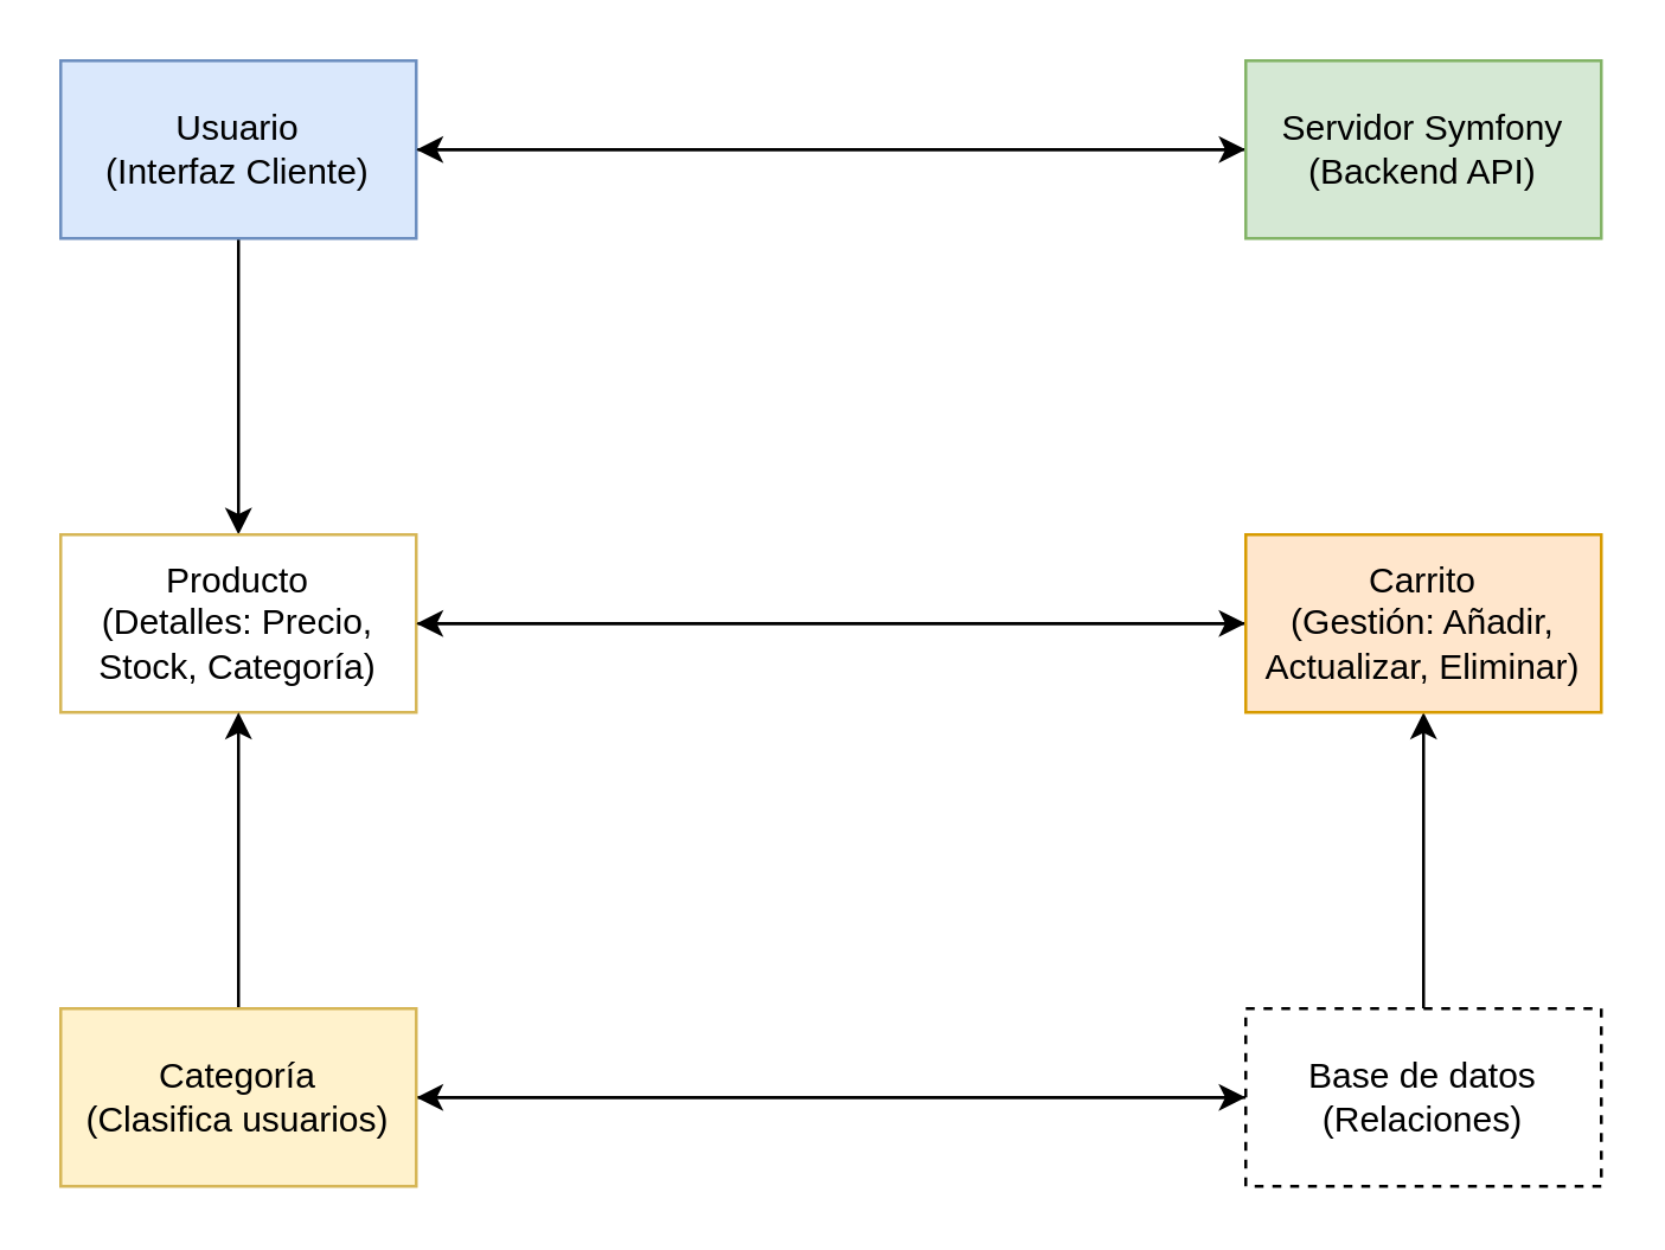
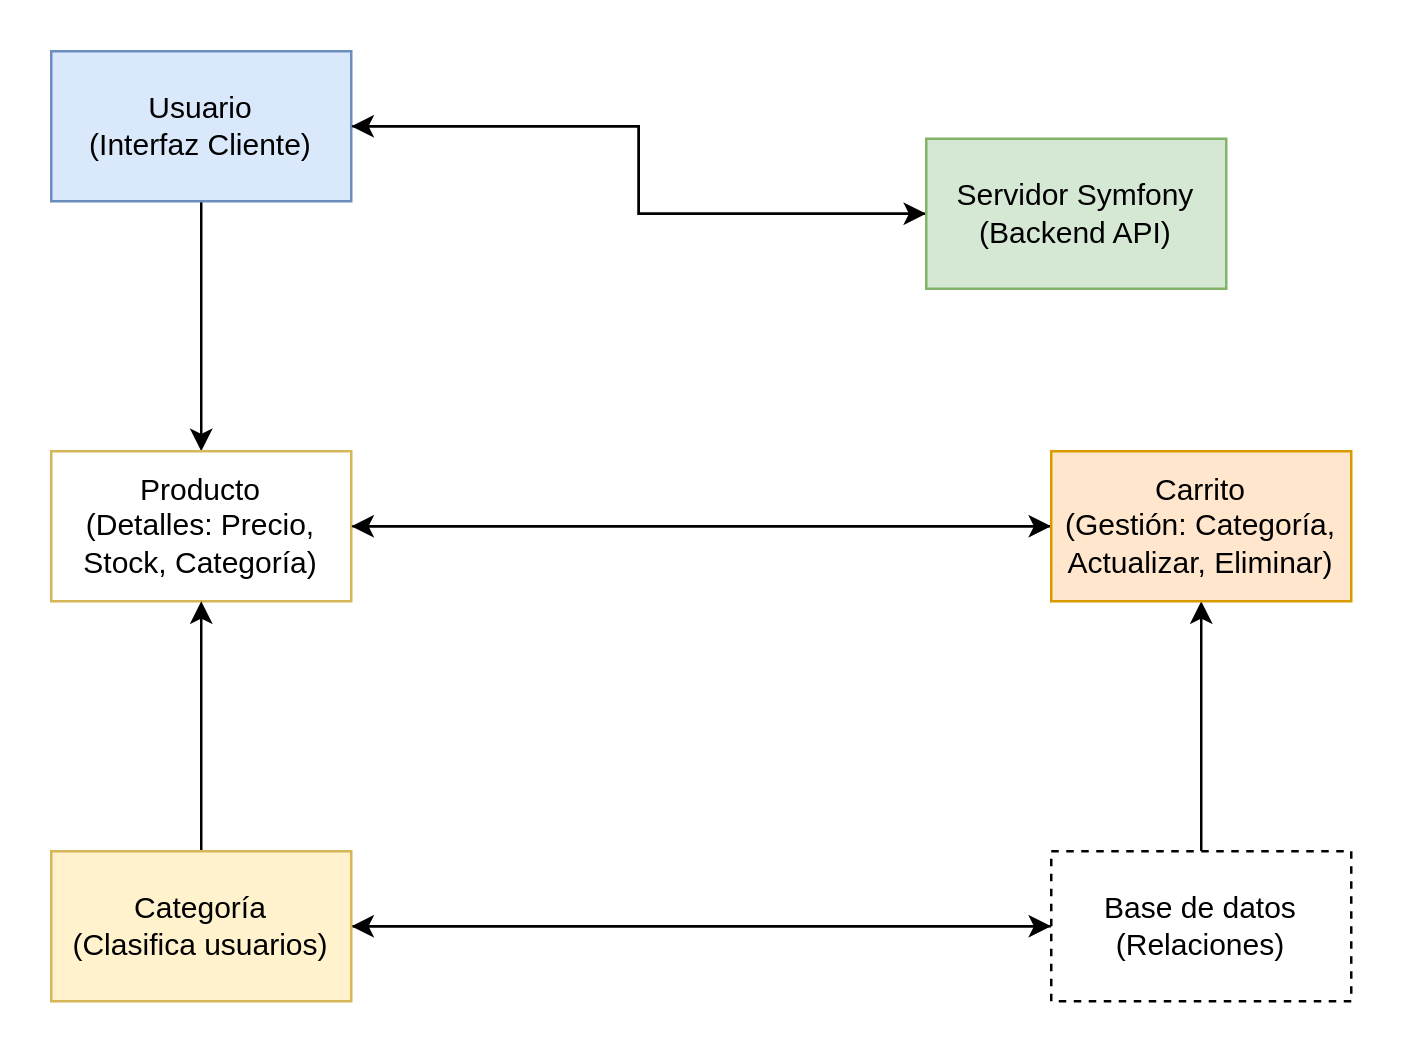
- <mxCell id="6" value="Servidor Symfony&lt;br&gt;(Backend API)" style="rounded=0;whiteSpace=wrap;html=1;fillColor=#d5e8d4;strokeColor=#82b366;" vertex="1" parent="1"><mxGeometry x="420" y="20" width="120" height="60" as="geometry" /></mxCell>
+ <mxCell id="6" value="Servidor Symfony&lt;br&gt;(Backend API)" style="rounded=0;whiteSpace=wrap;html=1;fillColor=#d5e8d4;strokeColor=#82b366;" vertex="1" parent="1"><mxGeometry x="370" y="55" width="120" height="60" as="geometry" /></mxCell>
- <mxCell id="16" value="Carrito&lt;br&gt;(Gestión: Añadir, Actualizar, Eliminar)" style="rounded=0;whiteSpace=wrap;html=1;fillColor=#ffe6cc;strokeColor=#d79b00;" vertex="1" parent="1"><mxGeometry x="420" y="180" width="120" height="60" as="geometry" /></mxCell>
+ <mxCell id="16" value="Carrito&lt;br&gt;(Gestión: Categoría, Actualizar, Eliminar)" style="rounded=0;whiteSpace=wrap;html=1;fillColor=#ffe6cc;strokeColor=#d79b00;" vertex="1" parent="1"><mxGeometry x="420" y="180" width="120" height="60" as="geometry" /></mxCell>
